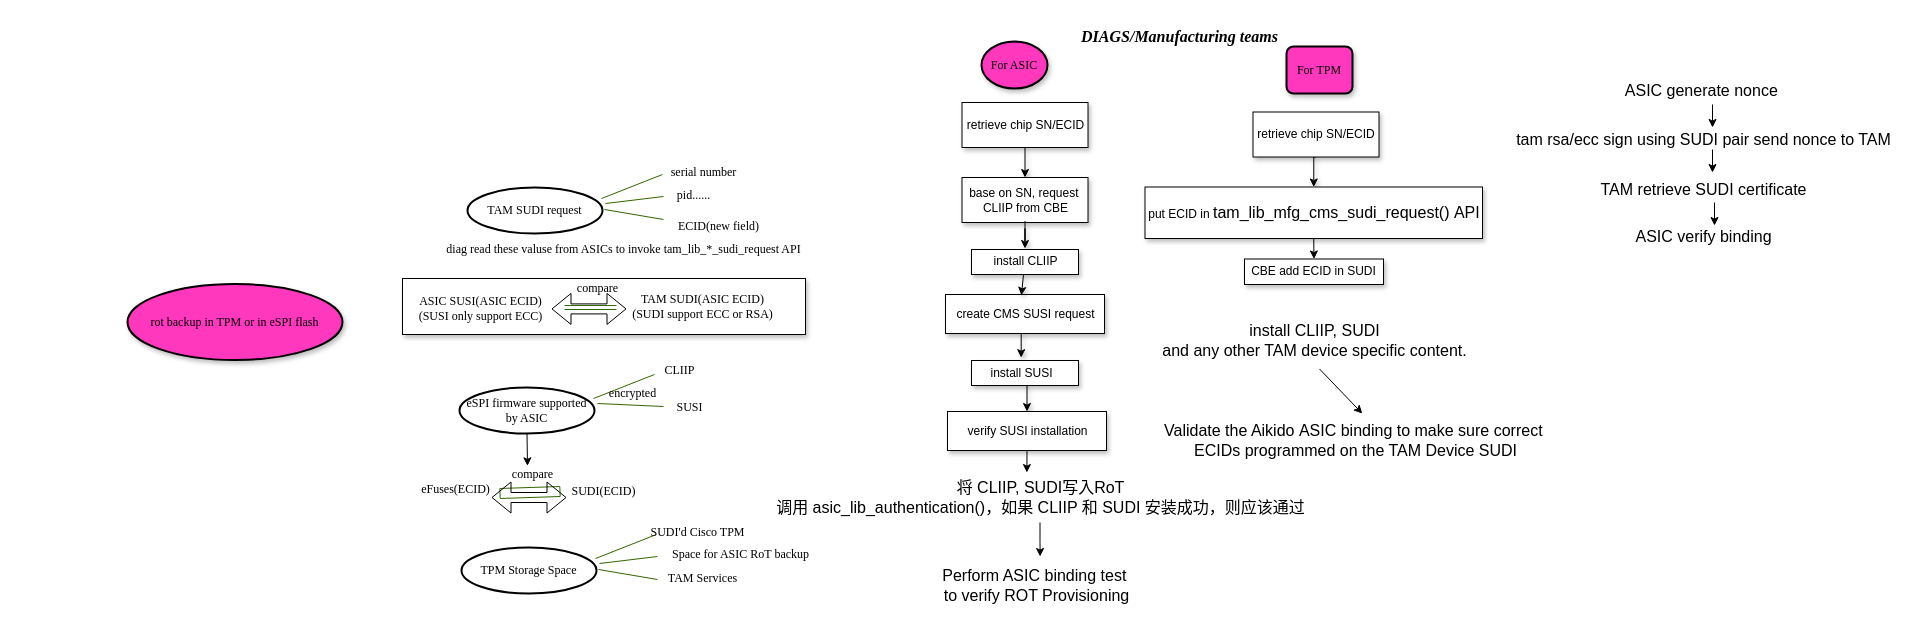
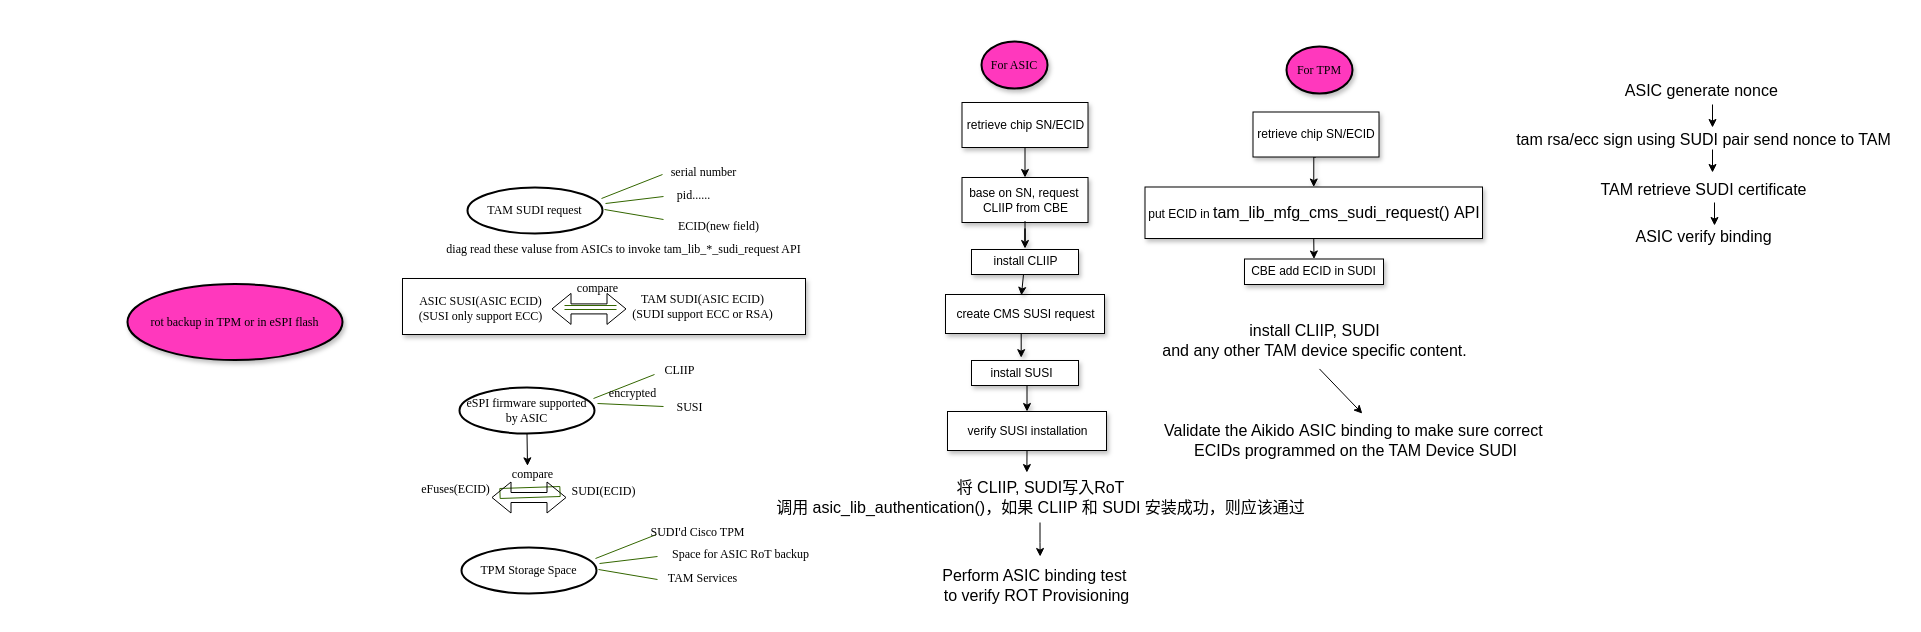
- <mxCell id="51" value="&lt;a name=&quot;_Toc149315524&quot;&gt;&lt;span style=&quot;font-size:12.0pt;font-family:&amp;quot;Times New Roman&amp;quot;,serif;mso-fareast-font-family:&lt;br/&gt;&amp;quot;Times New Roman&amp;quot;;mso-ansi-language:EN-US;mso-fareast-language:EN-US;&lt;br/&gt;mso-bidi-language:AR-SA&quot; lang=&quot;EN-US&quot;&gt;DIAGS/Manufacturing teams&lt;/span&gt;&lt;/a&gt;" style="text;html=1;align=center;verticalAlign=middle;resizable=0;points=[];autosize=1;strokeColor=none;fillColor=none;shadow=1;fontStyle=3" vertex="1" parent="1"><mxGeometry x="1075" y="20" width="208" height="31" as="geometry" /></mxCell>
- <mxCell id="61" value="&lt;font face=&quot;Comic Sans MS&quot;&gt;For TPM&lt;/font&gt;" style="whiteSpace=wrap;html=1;align=center;container=1;recursiveResize=0;treeFolding=1;strokeWidth=2;shadow=1;fillColor=#FF38BD;rounded=1;" vertex="1" parent="1"><mxGeometry x="1286" y="46" width="66" height="47" as="geometry" /></mxCell>
+ <mxCell id="61" value="&lt;font face=&quot;Comic Sans MS&quot;&gt;For TPM&lt;/font&gt;" style="ellipse;whiteSpace=wrap;html=1;align=center;container=1;recursiveResize=0;treeFolding=1;strokeWidth=2;shadow=1;fillColor=#FF38BD;" vertex="1" parent="1"><mxGeometry x="1286" y="46" width="66" height="47" as="geometry" /></mxCell>
